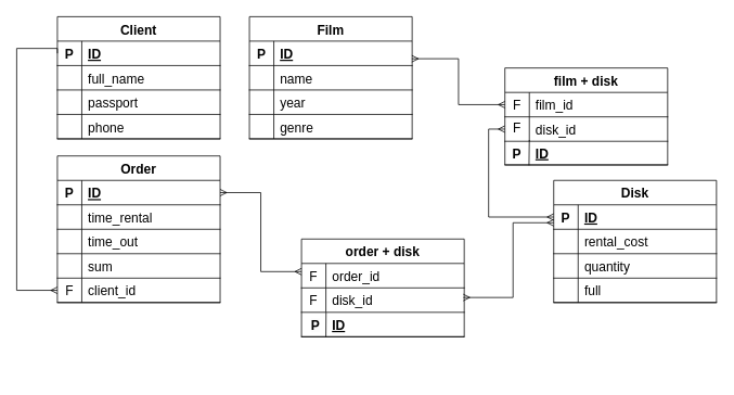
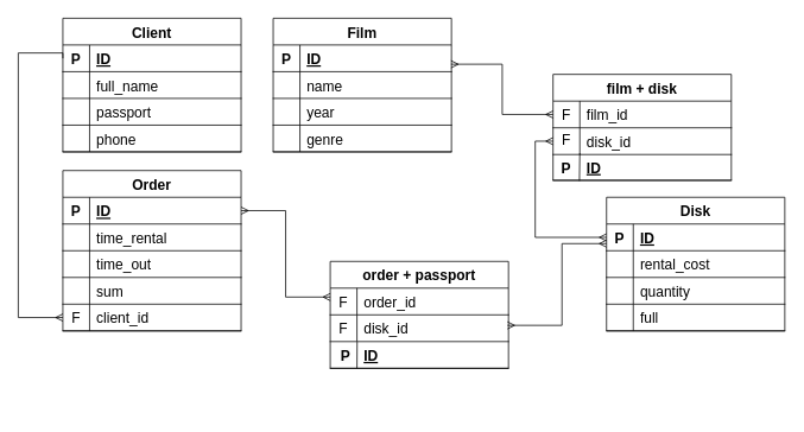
- <mxCell id="69" value="order + disk" style="shape=table;startSize=30;container=1;collapsible=1;childLayout=tableLayout;fixedRows=1;rowLines=0;fontStyle=1;align=center;resizeLast=1;fontSize=16;fontFamily=Helvetica;" parent="1" vertex="1"><mxGeometry x="370" y="293" width="200" height="120" as="geometry"><mxRectangle x="-220" y="580" width="120" height="30" as="alternateBounds" /></mxGeometry></mxCell>
+ <mxCell id="69" value="order + passport" style="shape=table;startSize=30;container=1;collapsible=1;childLayout=tableLayout;fixedRows=1;rowLines=0;fontStyle=1;align=center;resizeLast=1;fontSize=16;fontFamily=Helvetica;" parent="1" vertex="1"><mxGeometry x="370" y="293" width="200" height="120" as="geometry"><mxRectangle x="-220" y="580" width="120" height="30" as="alternateBounds" /></mxGeometry></mxCell>
